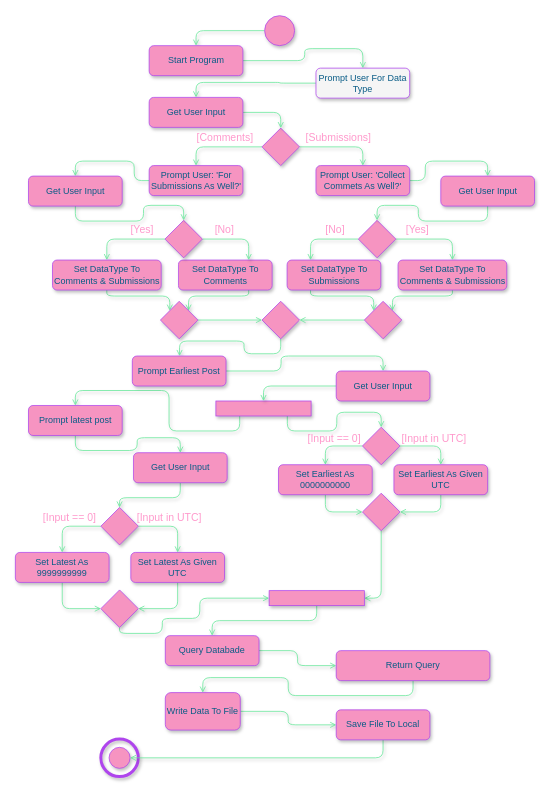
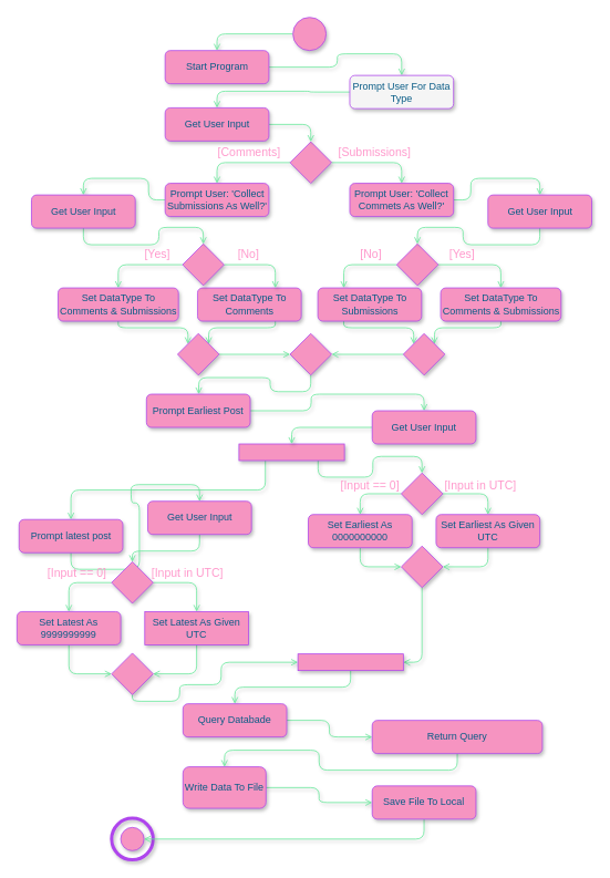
- <mxCell id="12" value="Prompt User: 'For Submissions As Well?'" style="rounded=1;whiteSpace=wrap;html=1;sketch=0;fontColor=#095C86;strokeColor=#AF45ED;fillColor=#F694C1;shadow=1;" parent="1" vertex="1"><mxGeometry x="198.5" y="220" width="125" height="40" as="geometry" /></mxCell>
+ <mxCell id="12" value="Prompt User: 'Collect Submissions As Well?'" style="rounded=1;whiteSpace=wrap;html=1;sketch=0;fontColor=#095C86;strokeColor=#AF45ED;fillColor=#F694C1;shadow=1;" parent="1" vertex="1"><mxGeometry x="198.5" y="220" width="125" height="40" as="geometry" /></mxCell>
- <mxCell id="54" value="Prompt latest&amp;nbsp;post" style="rounded=1;whiteSpace=wrap;html=1;sketch=0;fontColor=#095C86;strokeColor=#AF45ED;fillColor=#F694C1;shadow=1;" parent="1" vertex="1"><mxGeometry x="37.5" y="540" width="125" height="40" as="geometry" /></mxCell>
+ <mxCell id="54" value="Prompt latest&amp;nbsp;post" style="rounded=1;whiteSpace=wrap;html=1;sketch=0;fontColor=#095C86;strokeColor=#AF45ED;fillColor=#F694C1;shadow=1;" parent="1" vertex="1"><mxGeometry x="22.5" y="625" width="125" height="40" as="geometry" /></mxCell>
- <mxCell id="74" value="Set Latest As Given UTC" style="rounded=1;whiteSpace=wrap;html=1;sketch=0;fontColor=#095C86;strokeColor=#AF45ED;fillColor=#F694C1;shadow=1;" parent="1" vertex="1"><mxGeometry x="174" y="736" width="125" height="40" as="geometry" /></mxCell>
+ <mxCell id="74" value="Set Latest As Given UTC" style="whiteSpace=wrap;html=1;sketch=0;fontColor=#095C86;strokeColor=#AF45ED;fillColor=#F694C1;shadow=1;rounded=0;" parent="1" vertex="1"><mxGeometry x="174" y="736" width="125" height="40" as="geometry" /></mxCell>
